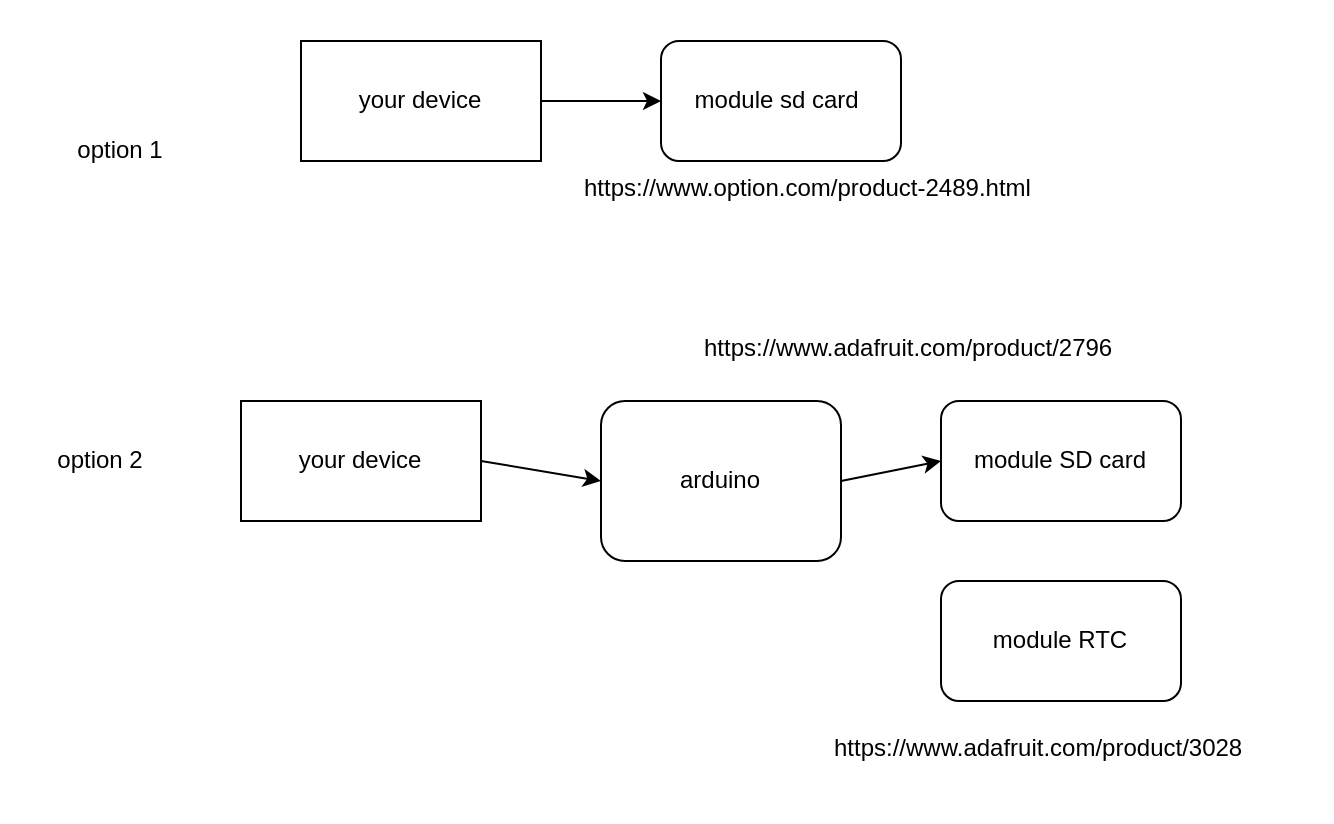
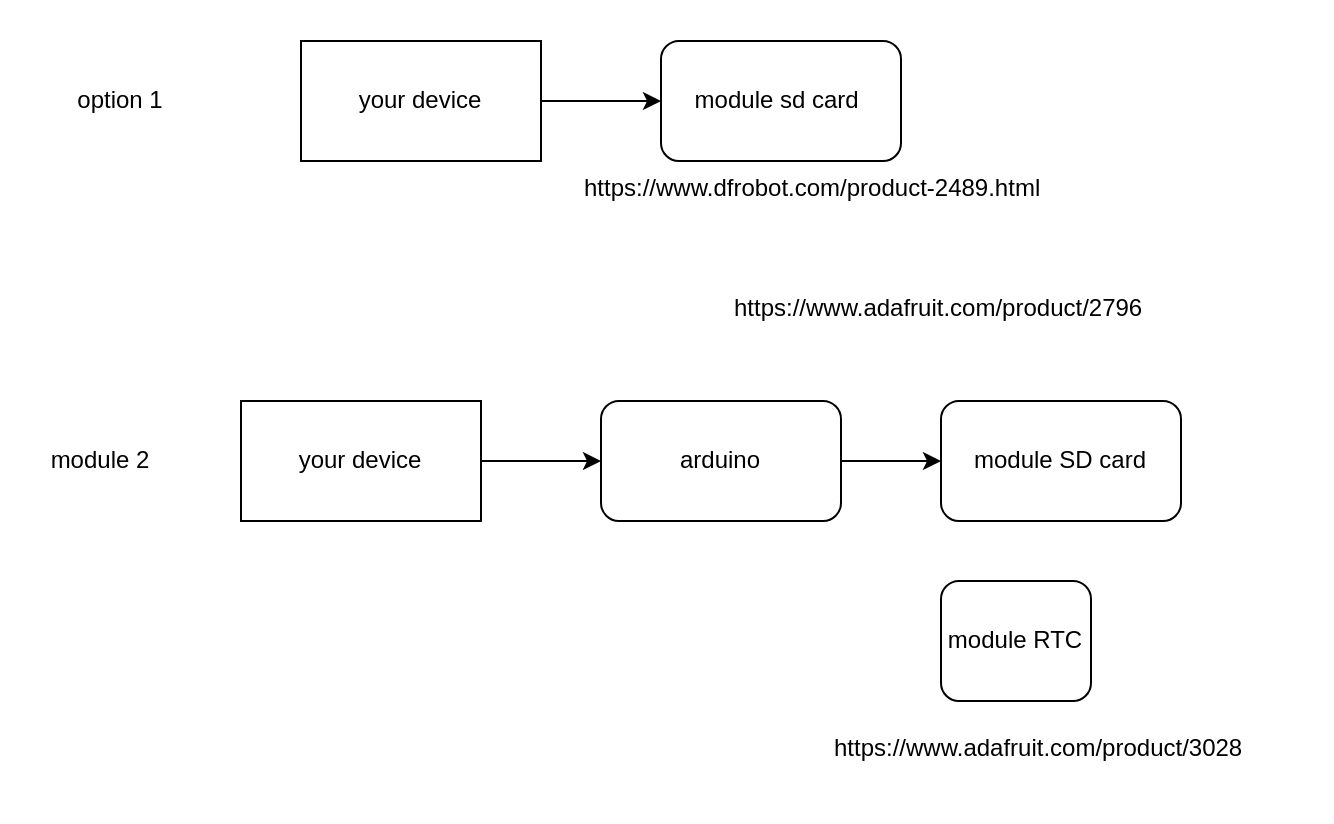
- <mxCell id="5" value="option 1" style="text;html=1;strokeColor=none;fillColor=none;align=center;verticalAlign=middle;whiteSpace=wrap;rounded=0;" vertex="1" parent="1"><mxGeometry x="30" y="60" width="60" height="30" as="geometry" /></mxCell>
+ <mxCell id="5" value="option 1" style="text;html=1;strokeColor=none;fillColor=none;align=center;verticalAlign=middle;whiteSpace=wrap;rounded=0;" vertex="1" parent="1"><mxGeometry x="30" y="35" width="60" height="30" as="geometry" /></mxCell>
- <mxCell id="15" value="https://www.option.com/product-2489.html" style="text;whiteSpace=wrap;html=1;" vertex="1" parent="1"><mxGeometry x="290" y="80" width="250" height="30" as="geometry" /></mxCell>
+ <mxCell id="15" value="https://www.dfrobot.com/product-2489.html" style="text;whiteSpace=wrap;html=1;" vertex="1" parent="1"><mxGeometry x="290" y="80" width="250" height="30" as="geometry" /></mxCell>
- <mxCell id="13" value="https://www.adafruit.com/product/2796" style="text;whiteSpace=wrap;html=1;" vertex="1" parent="1"><mxGeometry x="350" y="160" width="230" height="30" as="geometry" /></mxCell>
+ <mxCell id="13" value="https://www.adafruit.com/product/2796" style="text;whiteSpace=wrap;html=1;" vertex="1" parent="1"><mxGeometry x="365" y="140" width="230" height="30" as="geometry" /></mxCell>
- <mxCell id="7" value="option 2" style="text;html=1;strokeColor=none;fillColor=none;align=center;verticalAlign=middle;whiteSpace=wrap;rounded=0;" vertex="1" parent="1"><mxGeometry x="20" y="215" width="60" height="30" as="geometry" /></mxCell>
+ <mxCell id="7" value="module 2" style="text;html=1;strokeColor=none;fillColor=none;align=center;verticalAlign=middle;whiteSpace=wrap;rounded=0;" vertex="1" parent="1"><mxGeometry x="20" y="215" width="60" height="30" as="geometry" /></mxCell>
- <mxCell id="10" value="arduino" style="rounded=1;whiteSpace=wrap;html=1;" vertex="1" parent="1"><mxGeometry x="300" y="200" width="120" height="80" as="geometry" /></mxCell>
+ <mxCell id="10" value="arduino" style="rounded=1;whiteSpace=wrap;html=1;" vertex="1" parent="1"><mxGeometry x="300" y="200" width="120" height="60" as="geometry" /></mxCell>
- <mxCell id="12" value="module RTC" style="rounded=1;whiteSpace=wrap;html=1;" vertex="1" parent="1"><mxGeometry x="470" y="290" width="120" height="60" as="geometry" /></mxCell>
+ <mxCell id="12" value="module RTC" style="rounded=1;whiteSpace=wrap;html=1;" vertex="1" parent="1"><mxGeometry x="470" y="290" width="75" height="60" as="geometry" /></mxCell>
